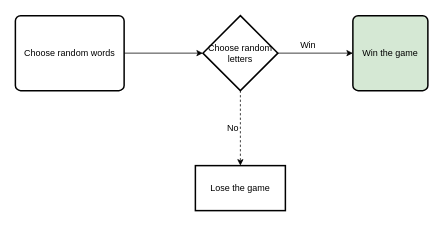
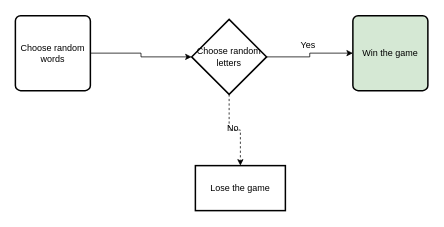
- <mxCell id="7" value="Win" style="text;html=1;align=center;verticalAlign=middle;resizable=0;points=[];autosize=1;strokeColor=none;fillColor=none;" vertex="1" parent="1"><mxGeometry x="390" y="50" width="40" height="20" as="geometry" /></mxCell>
+ <mxCell id="7" value="Yes" style="text;html=1;align=center;verticalAlign=middle;resizable=0;points=[];autosize=1;strokeColor=none;fillColor=none;" vertex="1" parent="1"><mxGeometry x="390" y="50" width="40" height="20" as="geometry" /></mxCell>
- <mxCell id="3" value="Choose random words" style="rounded=1;whiteSpace=wrap;html=1;absoluteArcSize=1;arcSize=14;strokeWidth=2;" vertex="1" parent="1"><mxGeometry x="20" y="20" width="145" height="100" as="geometry" /></mxCell>
+ <mxCell id="3" value="Choose random words" style="rounded=1;whiteSpace=wrap;html=1;absoluteArcSize=1;arcSize=14;strokeWidth=2;" vertex="1" parent="1"><mxGeometry x="20" y="20" width="100" height="100" as="geometry" /></mxCell>
- <mxCell id="6" value="Choose random letters" style="strokeWidth=2;html=1;shape=mxgraph.flowchart.decision;whiteSpace=wrap;" vertex="1" parent="1"><mxGeometry x="270" y="20" width="100" height="100" as="geometry" /></mxCell>
+ <mxCell id="6" value="Choose random letters" style="strokeWidth=2;html=1;shape=mxgraph.flowchart.decision;whiteSpace=wrap;" vertex="1" parent="1"><mxGeometry x="255" y="25" width="100" height="100" as="geometry" /></mxCell>
